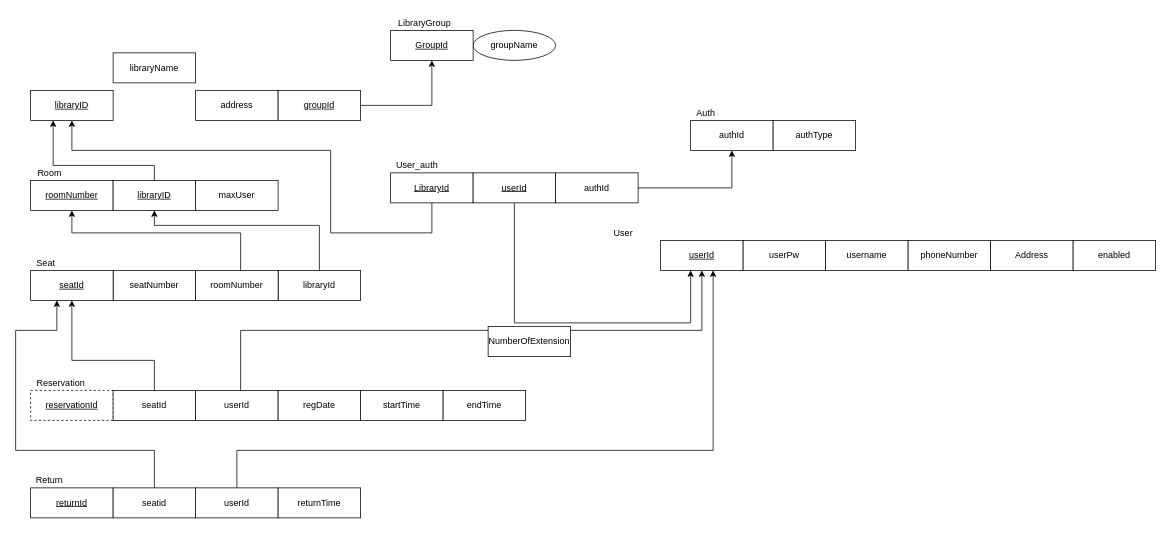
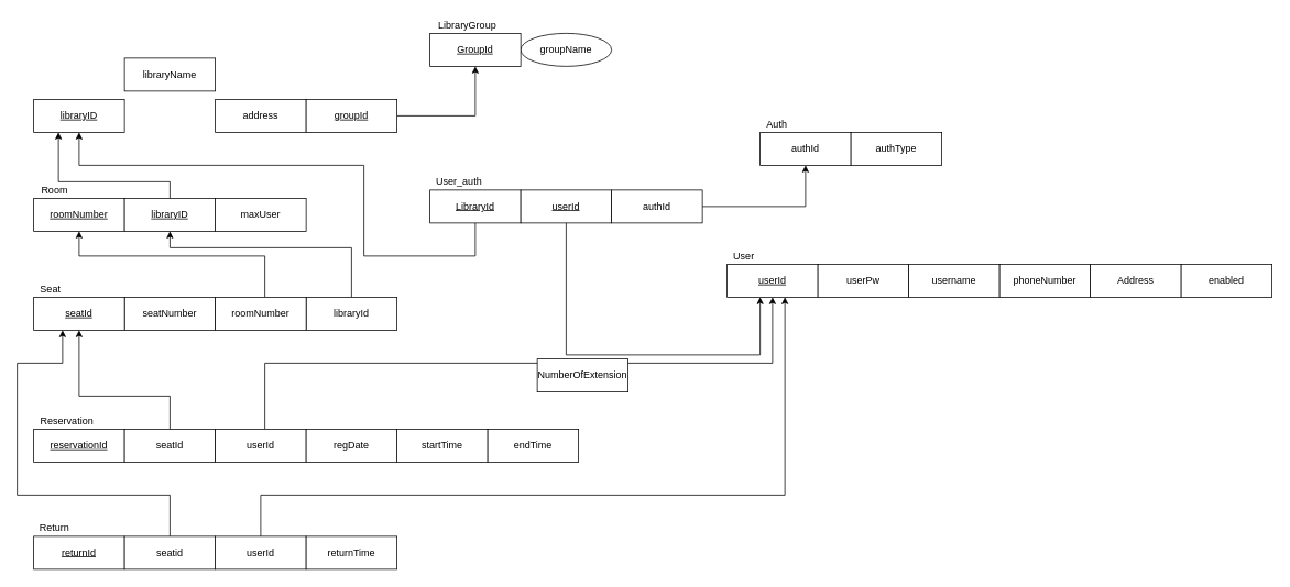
- <mxCell id="31" value="User" style="text;html=1;align=center;verticalAlign=middle;resizable=0;points=[];autosize=1;" parent="1" vertex="1"><mxGeometry x="810" y="300" width="40" height="20" as="geometry" /></mxCell>
+ <mxCell id="31" value="User" style="text;html=1;align=center;verticalAlign=middle;resizable=0;points=[];autosize=1;" parent="1" vertex="1"><mxGeometry x="880" y="300" width="40" height="20" as="geometry" /></mxCell>
- <mxCell id="16" value="&lt;u&gt;reservationId&lt;/u&gt;" style="rounded=0;whiteSpace=wrap;html=1;dashed=1;" parent="1" vertex="1"><mxGeometry x="40" y="520" width="110" height="40" as="geometry" /></mxCell>
+ <mxCell id="16" value="&lt;u&gt;reservationId&lt;/u&gt;" style="rounded=0;whiteSpace=wrap;html=1;" parent="1" vertex="1"><mxGeometry x="40" y="520" width="110" height="40" as="geometry" /></mxCell>
